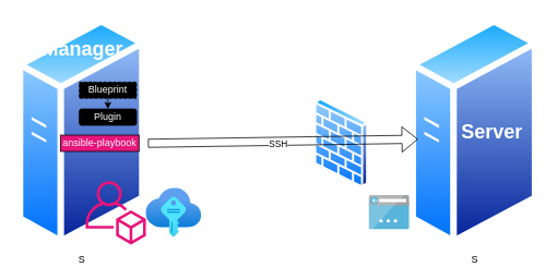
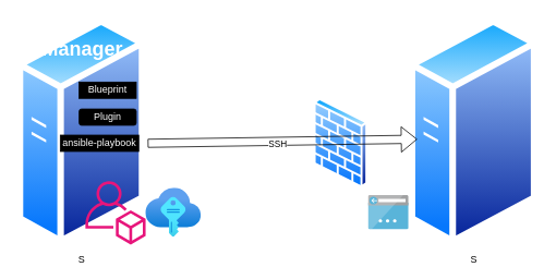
- <mxCell id="12" value="&lt;font color=&quot;#ffffff&quot;&gt;Blueprint&lt;/font&gt;" style="rounded=0;whiteSpace=wrap;html=1;fillColor=#000000;dashed=1;" vertex="1" parent="1"><mxGeometry x="96" y="100" width="70" height="20" as="geometry" /></mxCell>
+ <mxCell id="12" value="&lt;font color=&quot;#ffffff&quot;&gt;Blueprint&lt;/font&gt;" style="rounded=0;whiteSpace=wrap;html=1;fillColor=#000000;" vertex="1" parent="1"><mxGeometry x="96" y="100" width="70" height="20" as="geometry" /></mxCell>
- <mxCell id="14" value="" style="endArrow=classic;html=1;rounded=0;exitX=0.5;exitY=1;exitDx=0;exitDy=0;entryX=0.5;entryY=0;entryDx=0;entryDy=0;" edge="1" parent="1" source="12" target="13"><mxGeometry width="50" height="50" relative="1" as="geometry"><mxPoint x="340" y="260" as="sourcePoint" /><mxPoint x="390" y="210" as="targetPoint" /></mxGeometry></mxCell>
- <mxCell id="11" value="&lt;font color=&quot;#ffffff&quot;&gt;Server&lt;/font&gt;" style="text;strokeColor=none;fillColor=none;html=1;fontSize=24;fontStyle=1;verticalAlign=middle;align=center;" vertex="1" parent="1"><mxGeometry x="550" y="140.71" width="100" height="40" as="geometry" /></mxCell>
- <mxCell id="15" value="&lt;font color=&quot;#ffffff&quot;&gt;ansible-playbook&lt;/font&gt;" style="rounded=0;whiteSpace=wrap;html=1;fillColor=#e7157b;fillStyle=auto;" vertex="1" parent="1"><mxGeometry x="73" y="165" width="96" height="20" as="geometry" /></mxCell>
+ <mxCell id="15" value="&lt;font color=&quot;#ffffff&quot;&gt;ansible-playbook&lt;/font&gt;" style="rounded=0;whiteSpace=wrap;html=1;fillColor=#000000;fillStyle=auto;" vertex="1" parent="1"><mxGeometry x="73" y="165" width="96" height="20" as="geometry" /></mxCell>
